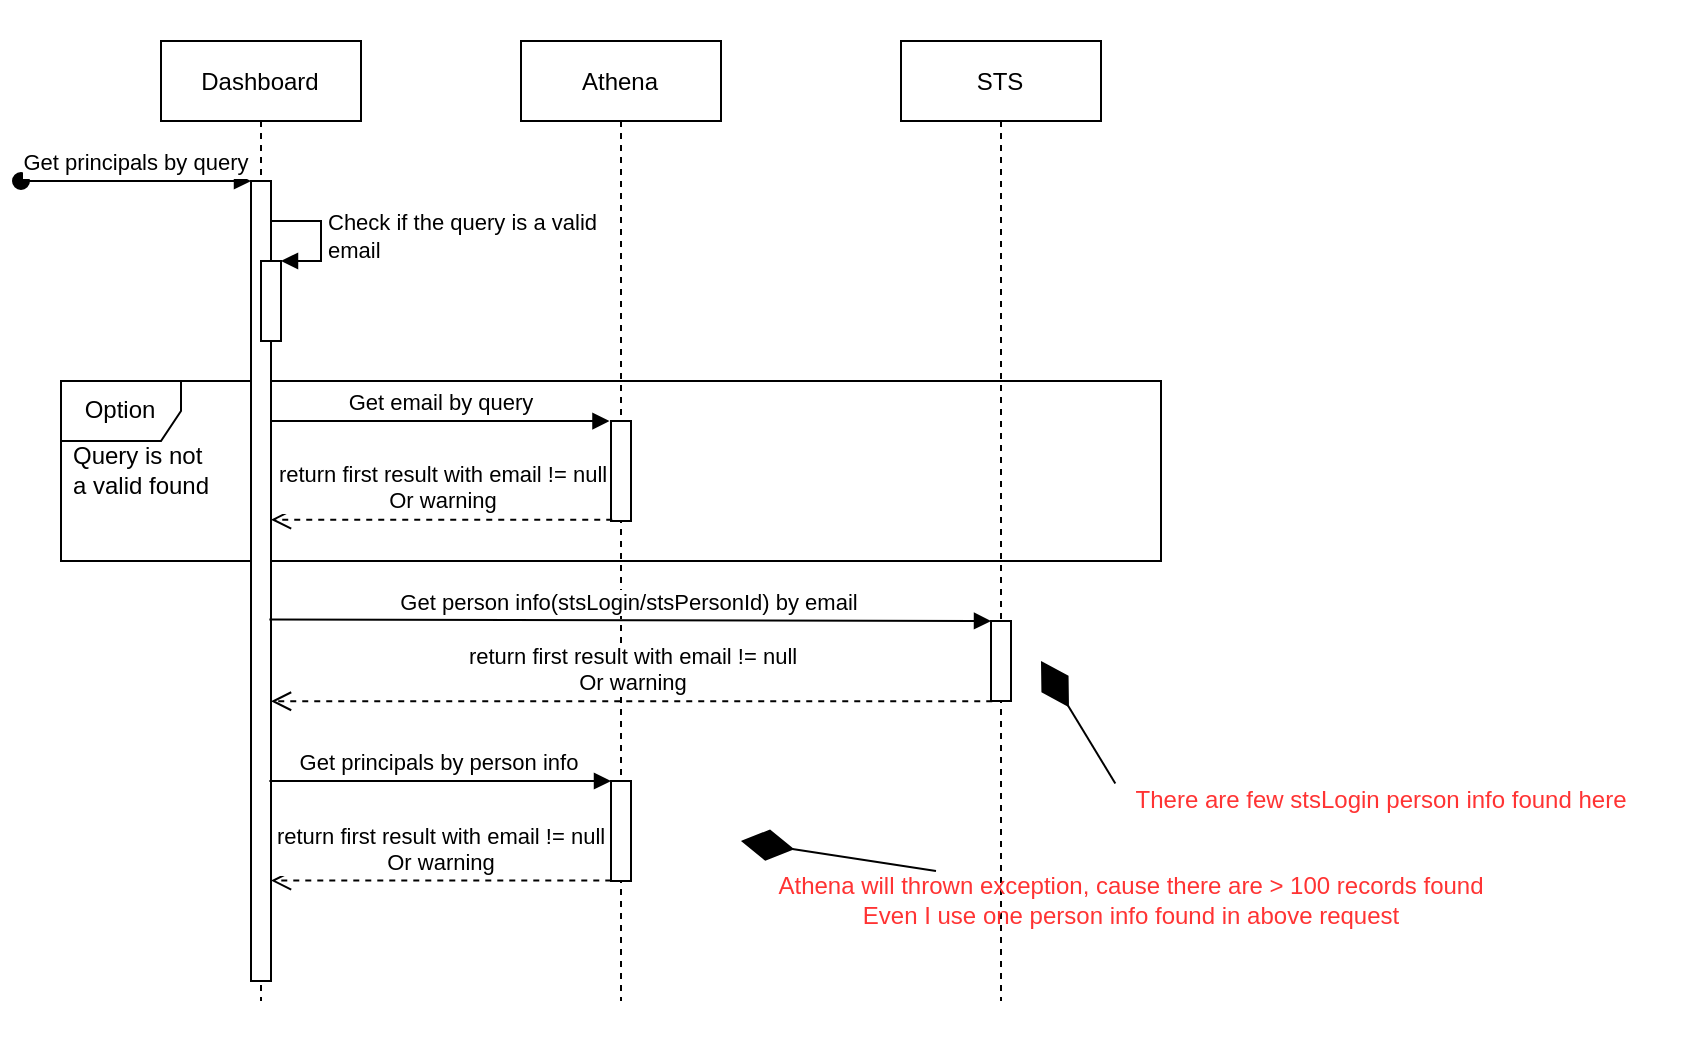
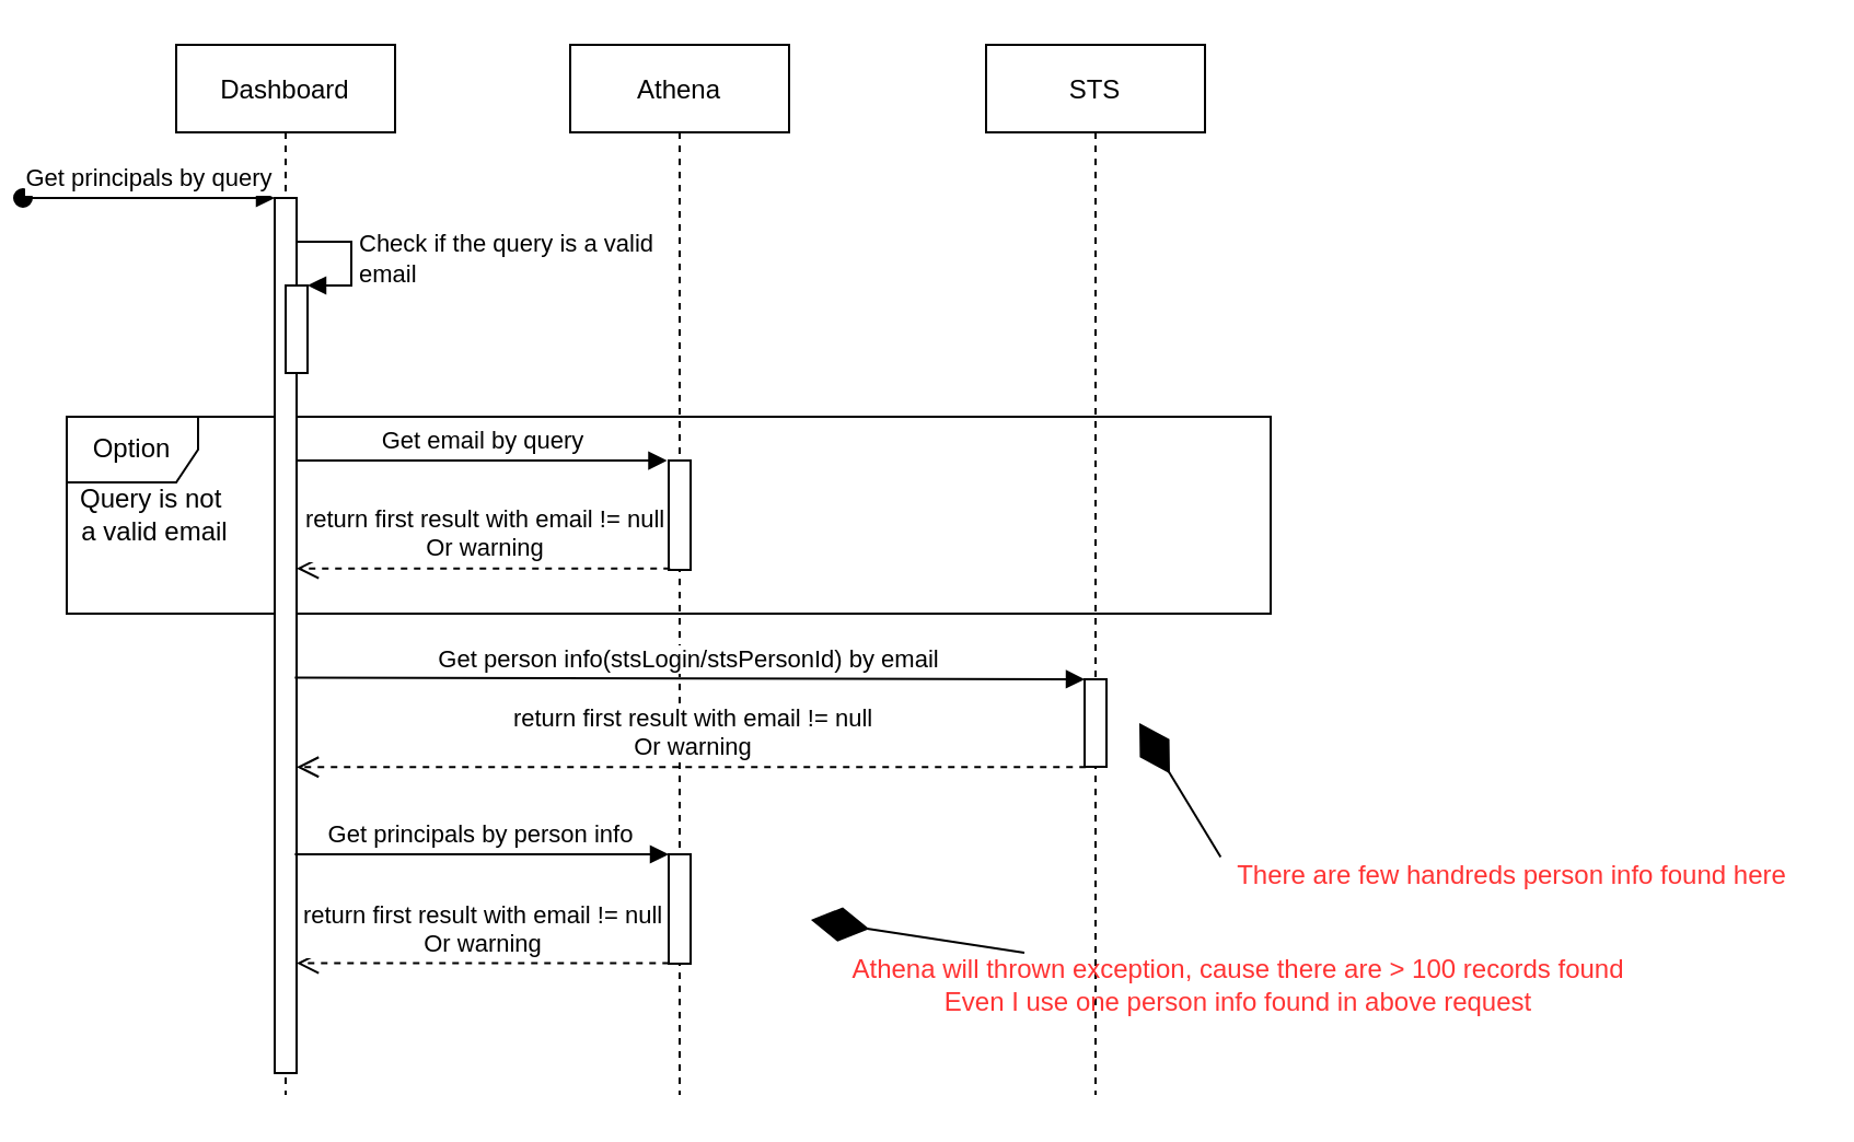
- <mxCell id="13" value="&lt;span style=&quot;&quot;&gt;Query is not&amp;nbsp;&lt;/span&gt;&lt;br style=&quot;padding: 0px; margin: 0px;&quot;&gt;&lt;span style=&quot;&quot;&gt;a valid found&lt;/span&gt;" style="text;html=1;resizable=0;autosize=1;align=center;verticalAlign=middle;points=[];fillColor=none;strokeColor=none;rounded=0;dashed=1;fontStyle=0" parent="1" vertex="1"><mxGeometry x="20" y="220" width="80" height="30" as="geometry" /></mxCell>
+ <mxCell id="13" value="&lt;span style=&quot;&quot;&gt;Query is not&amp;nbsp;&lt;/span&gt;&lt;br style=&quot;padding: 0px; margin: 0px;&quot;&gt;&lt;span style=&quot;&quot;&gt;a valid email&lt;/span&gt;" style="text;html=1;resizable=0;autosize=1;align=center;verticalAlign=middle;points=[];fillColor=none;strokeColor=none;rounded=0;dashed=1;fontStyle=0" parent="1" vertex="1"><mxGeometry x="20" y="220" width="80" height="30" as="geometry" /></mxCell>
- <mxCell id="20" value="There are few stsLogin person info found here" style="text;html=1;resizable=0;autosize=1;align=center;verticalAlign=middle;points=[];fillColor=none;strokeColor=none;rounded=0;dashed=1;fontColor=#FF3333;" parent="1" vertex="1"><mxGeometry x="545" y="390" width="270" height="20" as="geometry" /></mxCell>
+ <mxCell id="20" value="There are few handreds person info found here" style="text;html=1;resizable=0;autosize=1;align=center;verticalAlign=middle;points=[];fillColor=none;strokeColor=none;rounded=0;dashed=1;fontColor=#FF3333;" parent="1" vertex="1"><mxGeometry x="545" y="390" width="270" height="20" as="geometry" /></mxCell>
